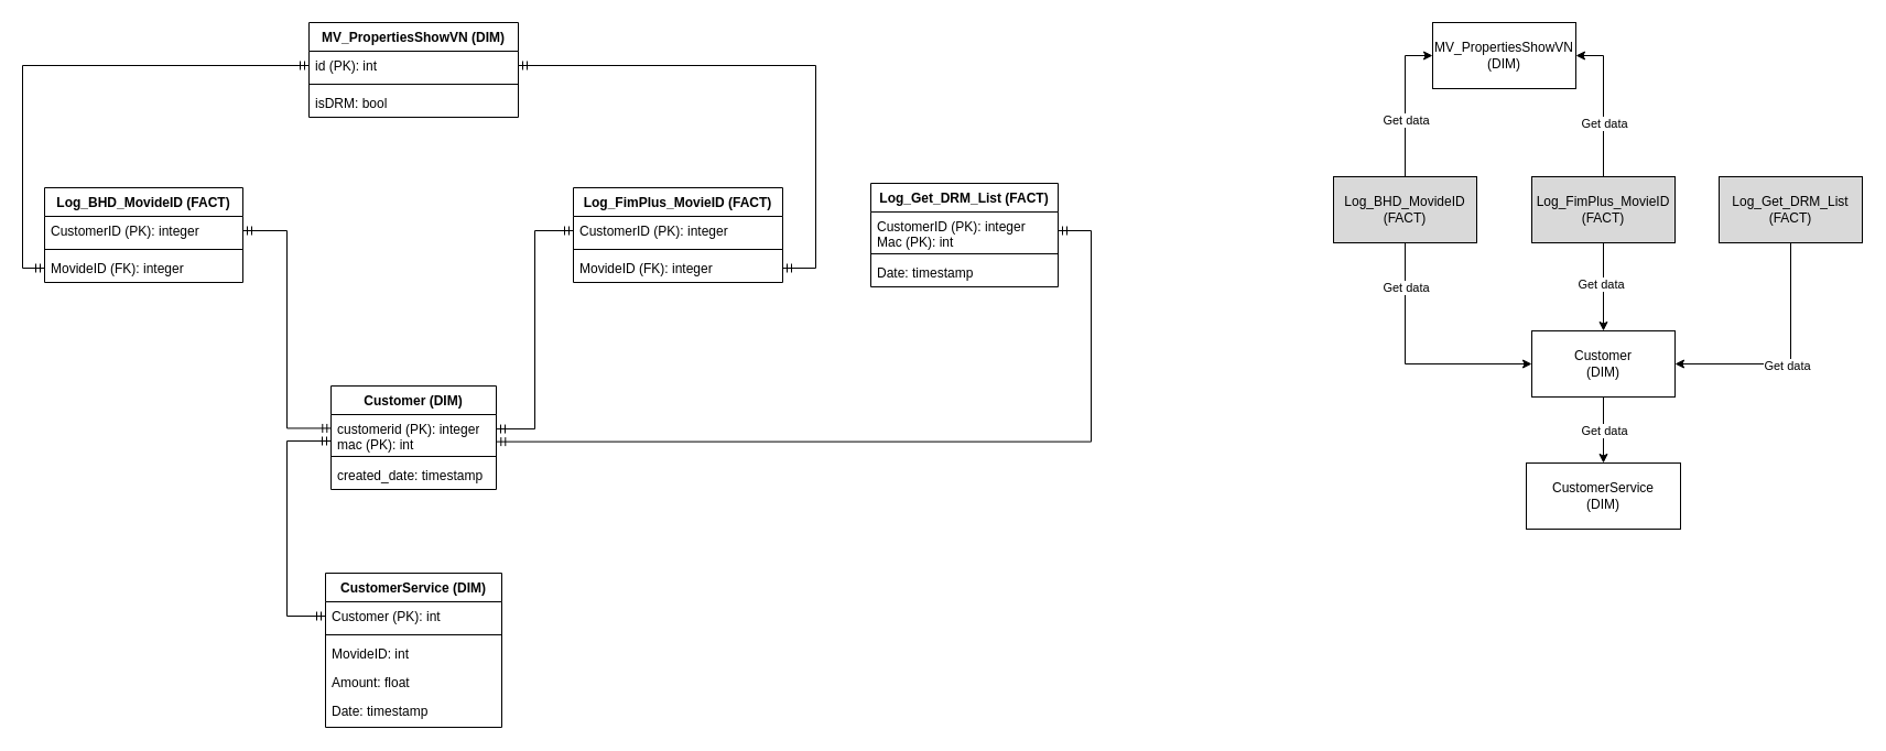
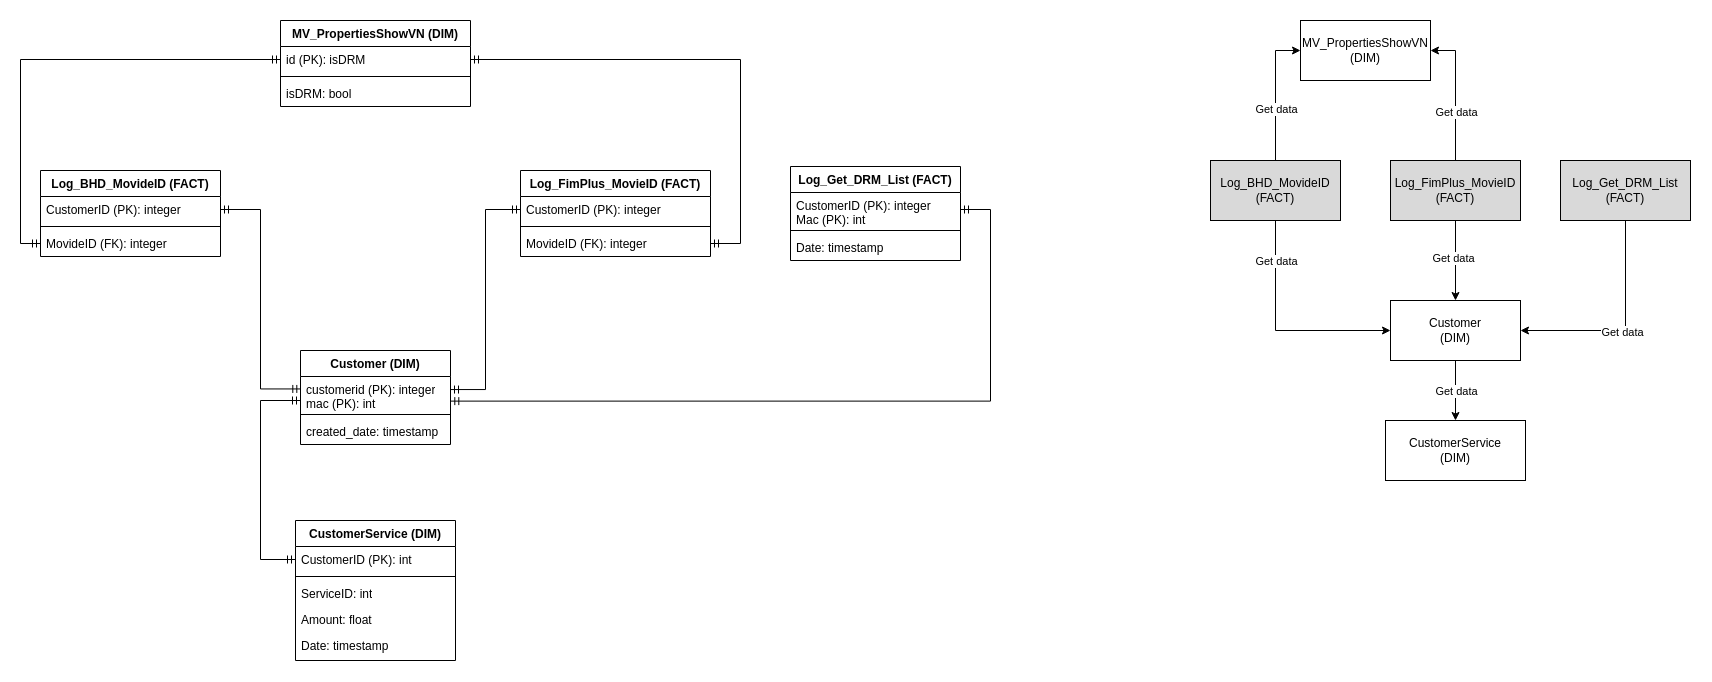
- <mxCell id="29" value="id (PK): int" style="text;strokeColor=none;fillColor=none;align=left;verticalAlign=top;spacingLeft=4;spacingRight=4;overflow=hidden;rotatable=0;points=[[0,0.5],[1,0.5]];portConstraint=eastwest;whiteSpace=wrap;html=1;" vertex="1" parent="28"><mxGeometry y="26" width="190" height="26" as="geometry" /></mxCell>
+ <mxCell id="29" value="id (PK): isDRM" style="text;strokeColor=none;fillColor=none;align=left;verticalAlign=top;spacingLeft=4;spacingRight=4;overflow=hidden;rotatable=0;points=[[0,0.5],[1,0.5]];portConstraint=eastwest;whiteSpace=wrap;html=1;" vertex="1" parent="28"><mxGeometry y="26" width="190" height="26" as="geometry" /></mxCell>
- <mxCell id="33" value="Customer (PK): int" style="text;strokeColor=none;fillColor=none;align=left;verticalAlign=top;spacingLeft=4;spacingRight=4;overflow=hidden;rotatable=0;points=[[0,0.5],[1,0.5]];portConstraint=eastwest;whiteSpace=wrap;html=1;" vertex="1" parent="32"><mxGeometry y="26" width="160" height="26" as="geometry" /></mxCell>
+ <mxCell id="33" value="CustomerID (PK): int" style="text;strokeColor=none;fillColor=none;align=left;verticalAlign=top;spacingLeft=4;spacingRight=4;overflow=hidden;rotatable=0;points=[[0,0.5],[1,0.5]];portConstraint=eastwest;whiteSpace=wrap;html=1;" vertex="1" parent="32"><mxGeometry y="26" width="160" height="26" as="geometry" /></mxCell>
- <mxCell id="35" value="MovideID: int" style="text;strokeColor=none;fillColor=none;align=left;verticalAlign=top;spacingLeft=4;spacingRight=4;overflow=hidden;rotatable=0;points=[[0,0.5],[1,0.5]];portConstraint=eastwest;whiteSpace=wrap;html=1;" vertex="1" parent="32"><mxGeometry y="60" width="160" height="26" as="geometry" /></mxCell>
+ <mxCell id="35" value="ServiceID: int" style="text;strokeColor=none;fillColor=none;align=left;verticalAlign=top;spacingLeft=4;spacingRight=4;overflow=hidden;rotatable=0;points=[[0,0.5],[1,0.5]];portConstraint=eastwest;whiteSpace=wrap;html=1;" vertex="1" parent="32"><mxGeometry y="60" width="160" height="26" as="geometry" /></mxCell>
